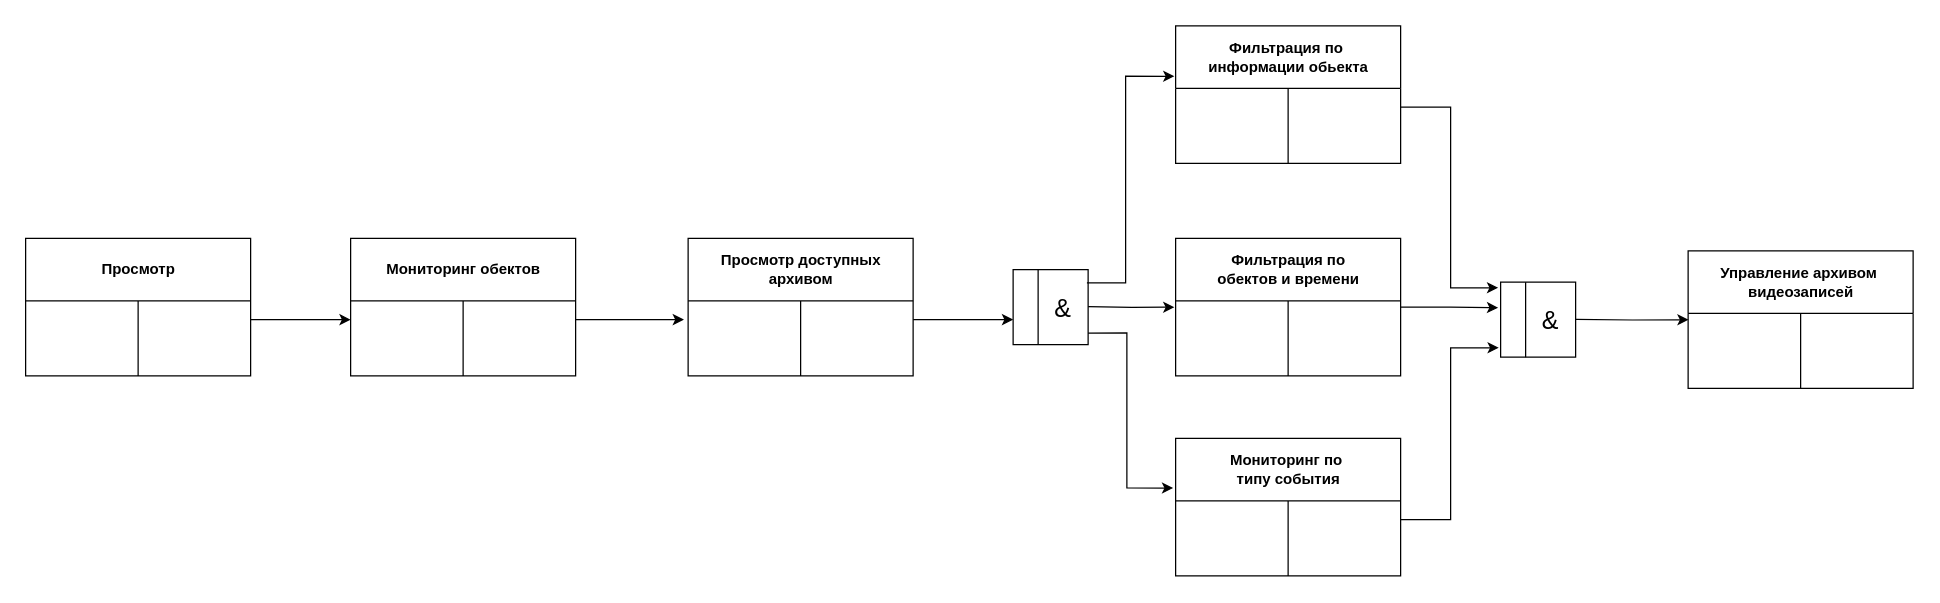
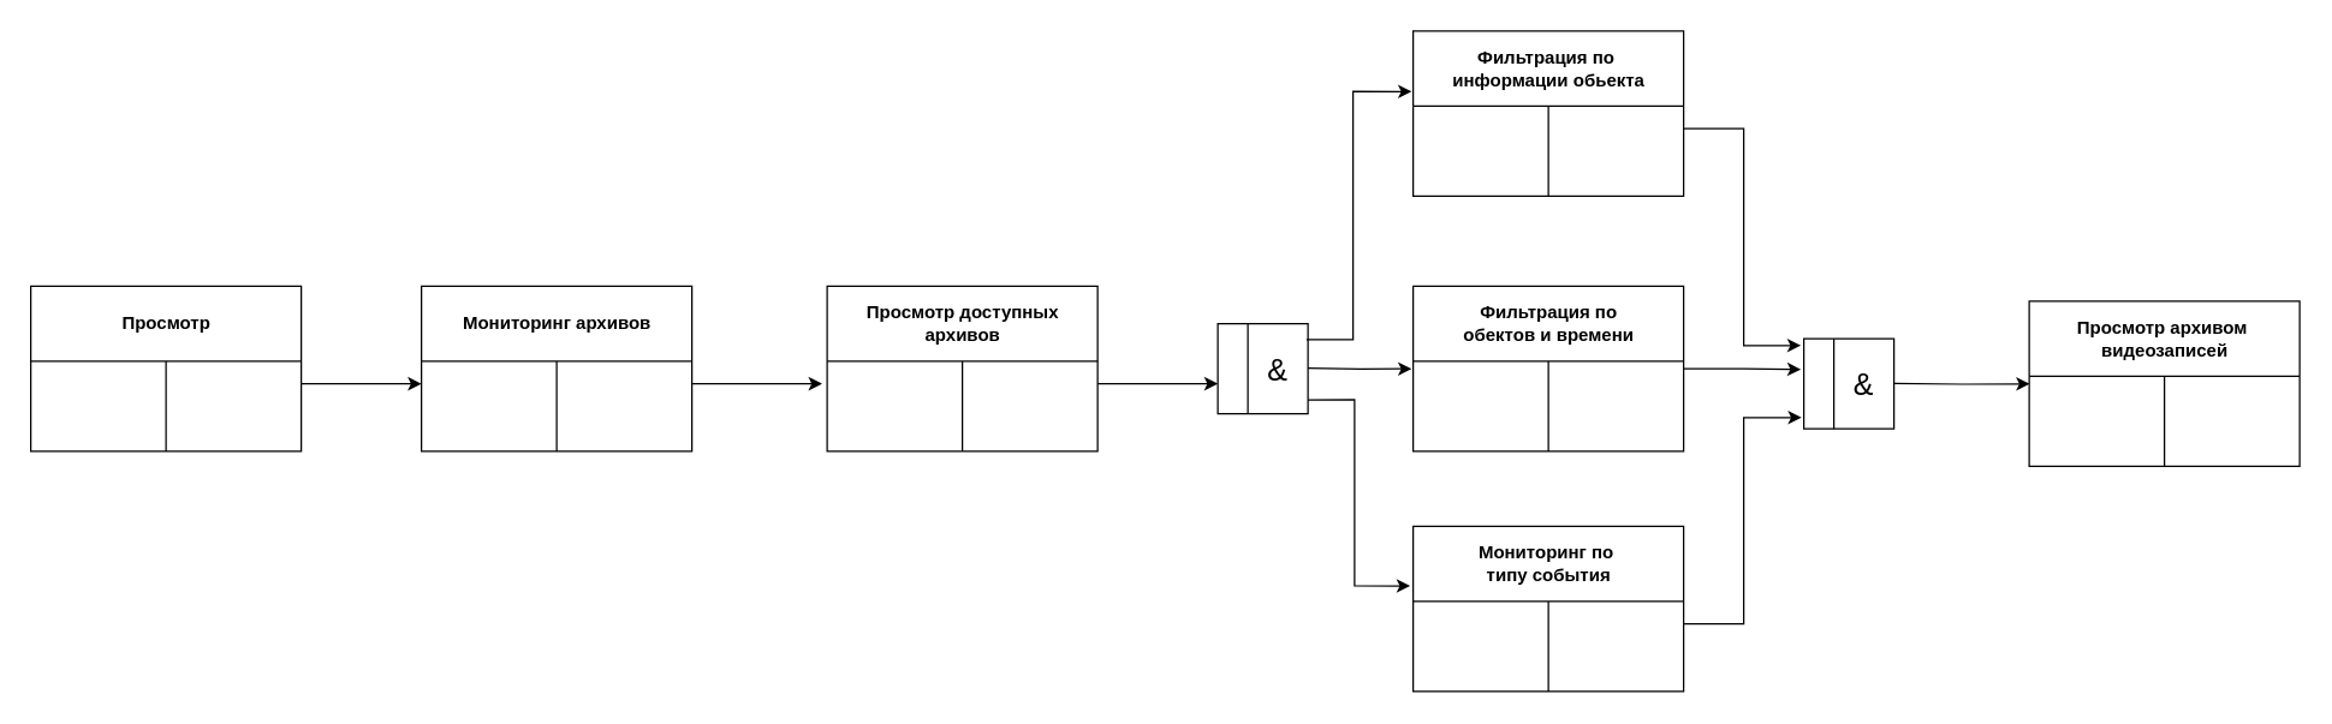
- <mxCell id="9" value="Мониторинг обектов" style="shape=table;startSize=50;container=1;collapsible=1;childLayout=tableLayout;fixedRows=1;rowLines=0;fontStyle=1;align=center;resizeLast=1;html=1;" vertex="1" parent="1"><mxGeometry x="280" y="190" width="180" height="110" as="geometry" /></mxCell>
+ <mxCell id="9" value="Мониторинг архивов" style="shape=table;startSize=50;container=1;collapsible=1;childLayout=tableLayout;fixedRows=1;rowLines=0;fontStyle=1;align=center;resizeLast=1;html=1;" vertex="1" parent="1"><mxGeometry x="280" y="190" width="180" height="110" as="geometry" /></mxCell>
- <mxCell id="18" value="Просмотр доступных&lt;br&gt;архивом" style="shape=table;startSize=50;container=1;collapsible=1;childLayout=tableLayout;fixedRows=1;rowLines=0;fontStyle=1;align=center;resizeLast=1;html=1;" vertex="1" parent="1"><mxGeometry x="550" y="190" width="180" height="110" as="geometry" /></mxCell>
+ <mxCell id="18" value="Просмотр доступных&lt;br&gt;архивов" style="shape=table;startSize=50;container=1;collapsible=1;childLayout=tableLayout;fixedRows=1;rowLines=0;fontStyle=1;align=center;resizeLast=1;html=1;" vertex="1" parent="1"><mxGeometry x="550" y="190" width="180" height="110" as="geometry" /></mxCell>
- <mxCell id="69" value="Управление архивом&amp;nbsp;&lt;br&gt;видеозаписей" style="shape=table;startSize=50;container=1;collapsible=1;childLayout=tableLayout;fixedRows=1;rowLines=0;fontStyle=1;align=center;resizeLast=1;html=1;" vertex="1" parent="1"><mxGeometry x="1350" y="200" width="180" height="110" as="geometry" /></mxCell>
+ <mxCell id="69" value="Просмотр архивом&amp;nbsp;&lt;br&gt;видеозаписей" style="shape=table;startSize=50;container=1;collapsible=1;childLayout=tableLayout;fixedRows=1;rowLines=0;fontStyle=1;align=center;resizeLast=1;html=1;" vertex="1" parent="1"><mxGeometry x="1350" y="200" width="180" height="110" as="geometry" /></mxCell>
